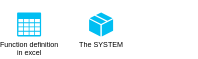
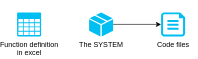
+ <mxCell id="3" style="edgeStyle=orthogonalEdgeStyle;rounded=0;orthogonalLoop=1;jettySize=auto;html=1;" parent="1" source="4" target="5" edge="1"><mxGeometry relative="1" as="geometry" /></mxCell>
+ <mxCell id="5" value="Code files" style="verticalLabelPosition=bottom;html=1;verticalAlign=top;align=center;strokeColor=none;fillColor=#00BEF2;shape=mxgraph.azure.wadcfg_diagnostics_file;pointerEvents=1;" parent="1" vertex="1"><mxGeometry x="260" y="20" width="40" height="40" as="geometry" /></mxCell>
